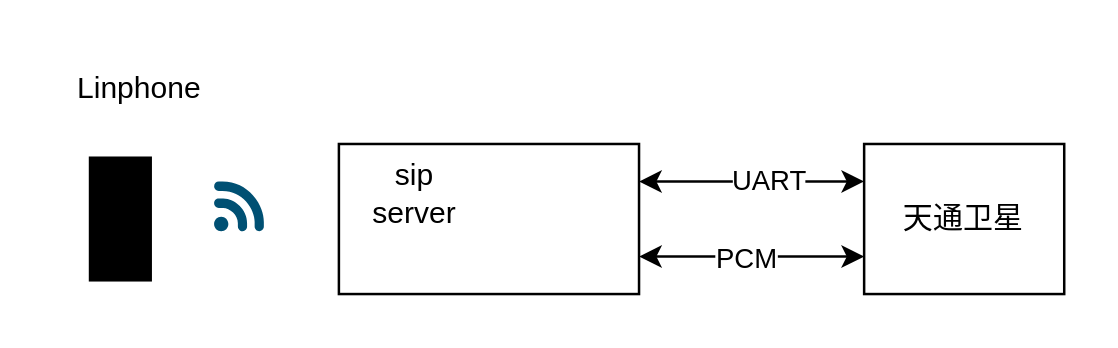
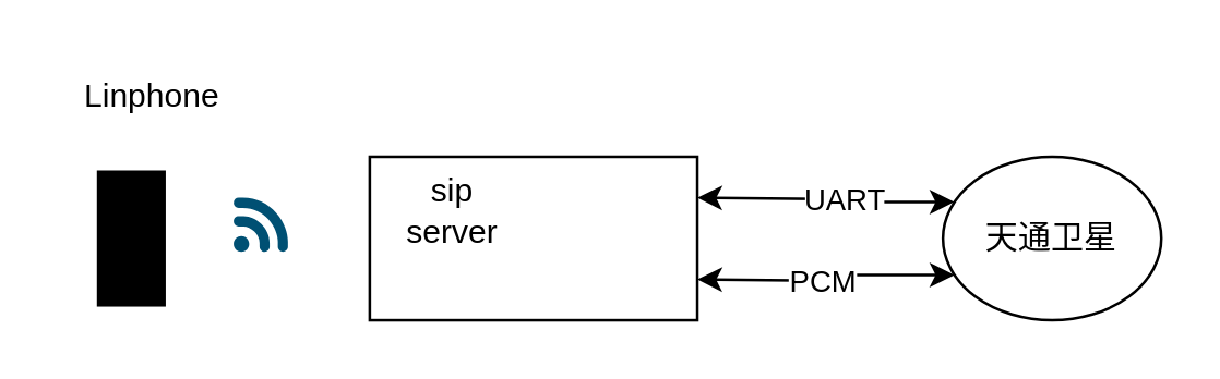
- <mxCell id="6" value="&lt;span style=&quot;text-wrap-mode: nowrap;&quot;&gt;天通卫星&lt;/span&gt;" style="rounded=0;whiteSpace=wrap;html=1;" vertex="1" parent="1"><mxGeometry x="345" y="57" width="80" height="60" as="geometry" /></mxCell>
+ <mxCell id="6" value="&lt;span style=&quot;text-wrap-mode: nowrap;&quot;&gt;天通卫星&lt;/span&gt;" style="ellipse;whiteSpace=wrap;html=1;" vertex="1" parent="1"><mxGeometry x="345" y="57" width="80" height="60" as="geometry" /></mxCell>
